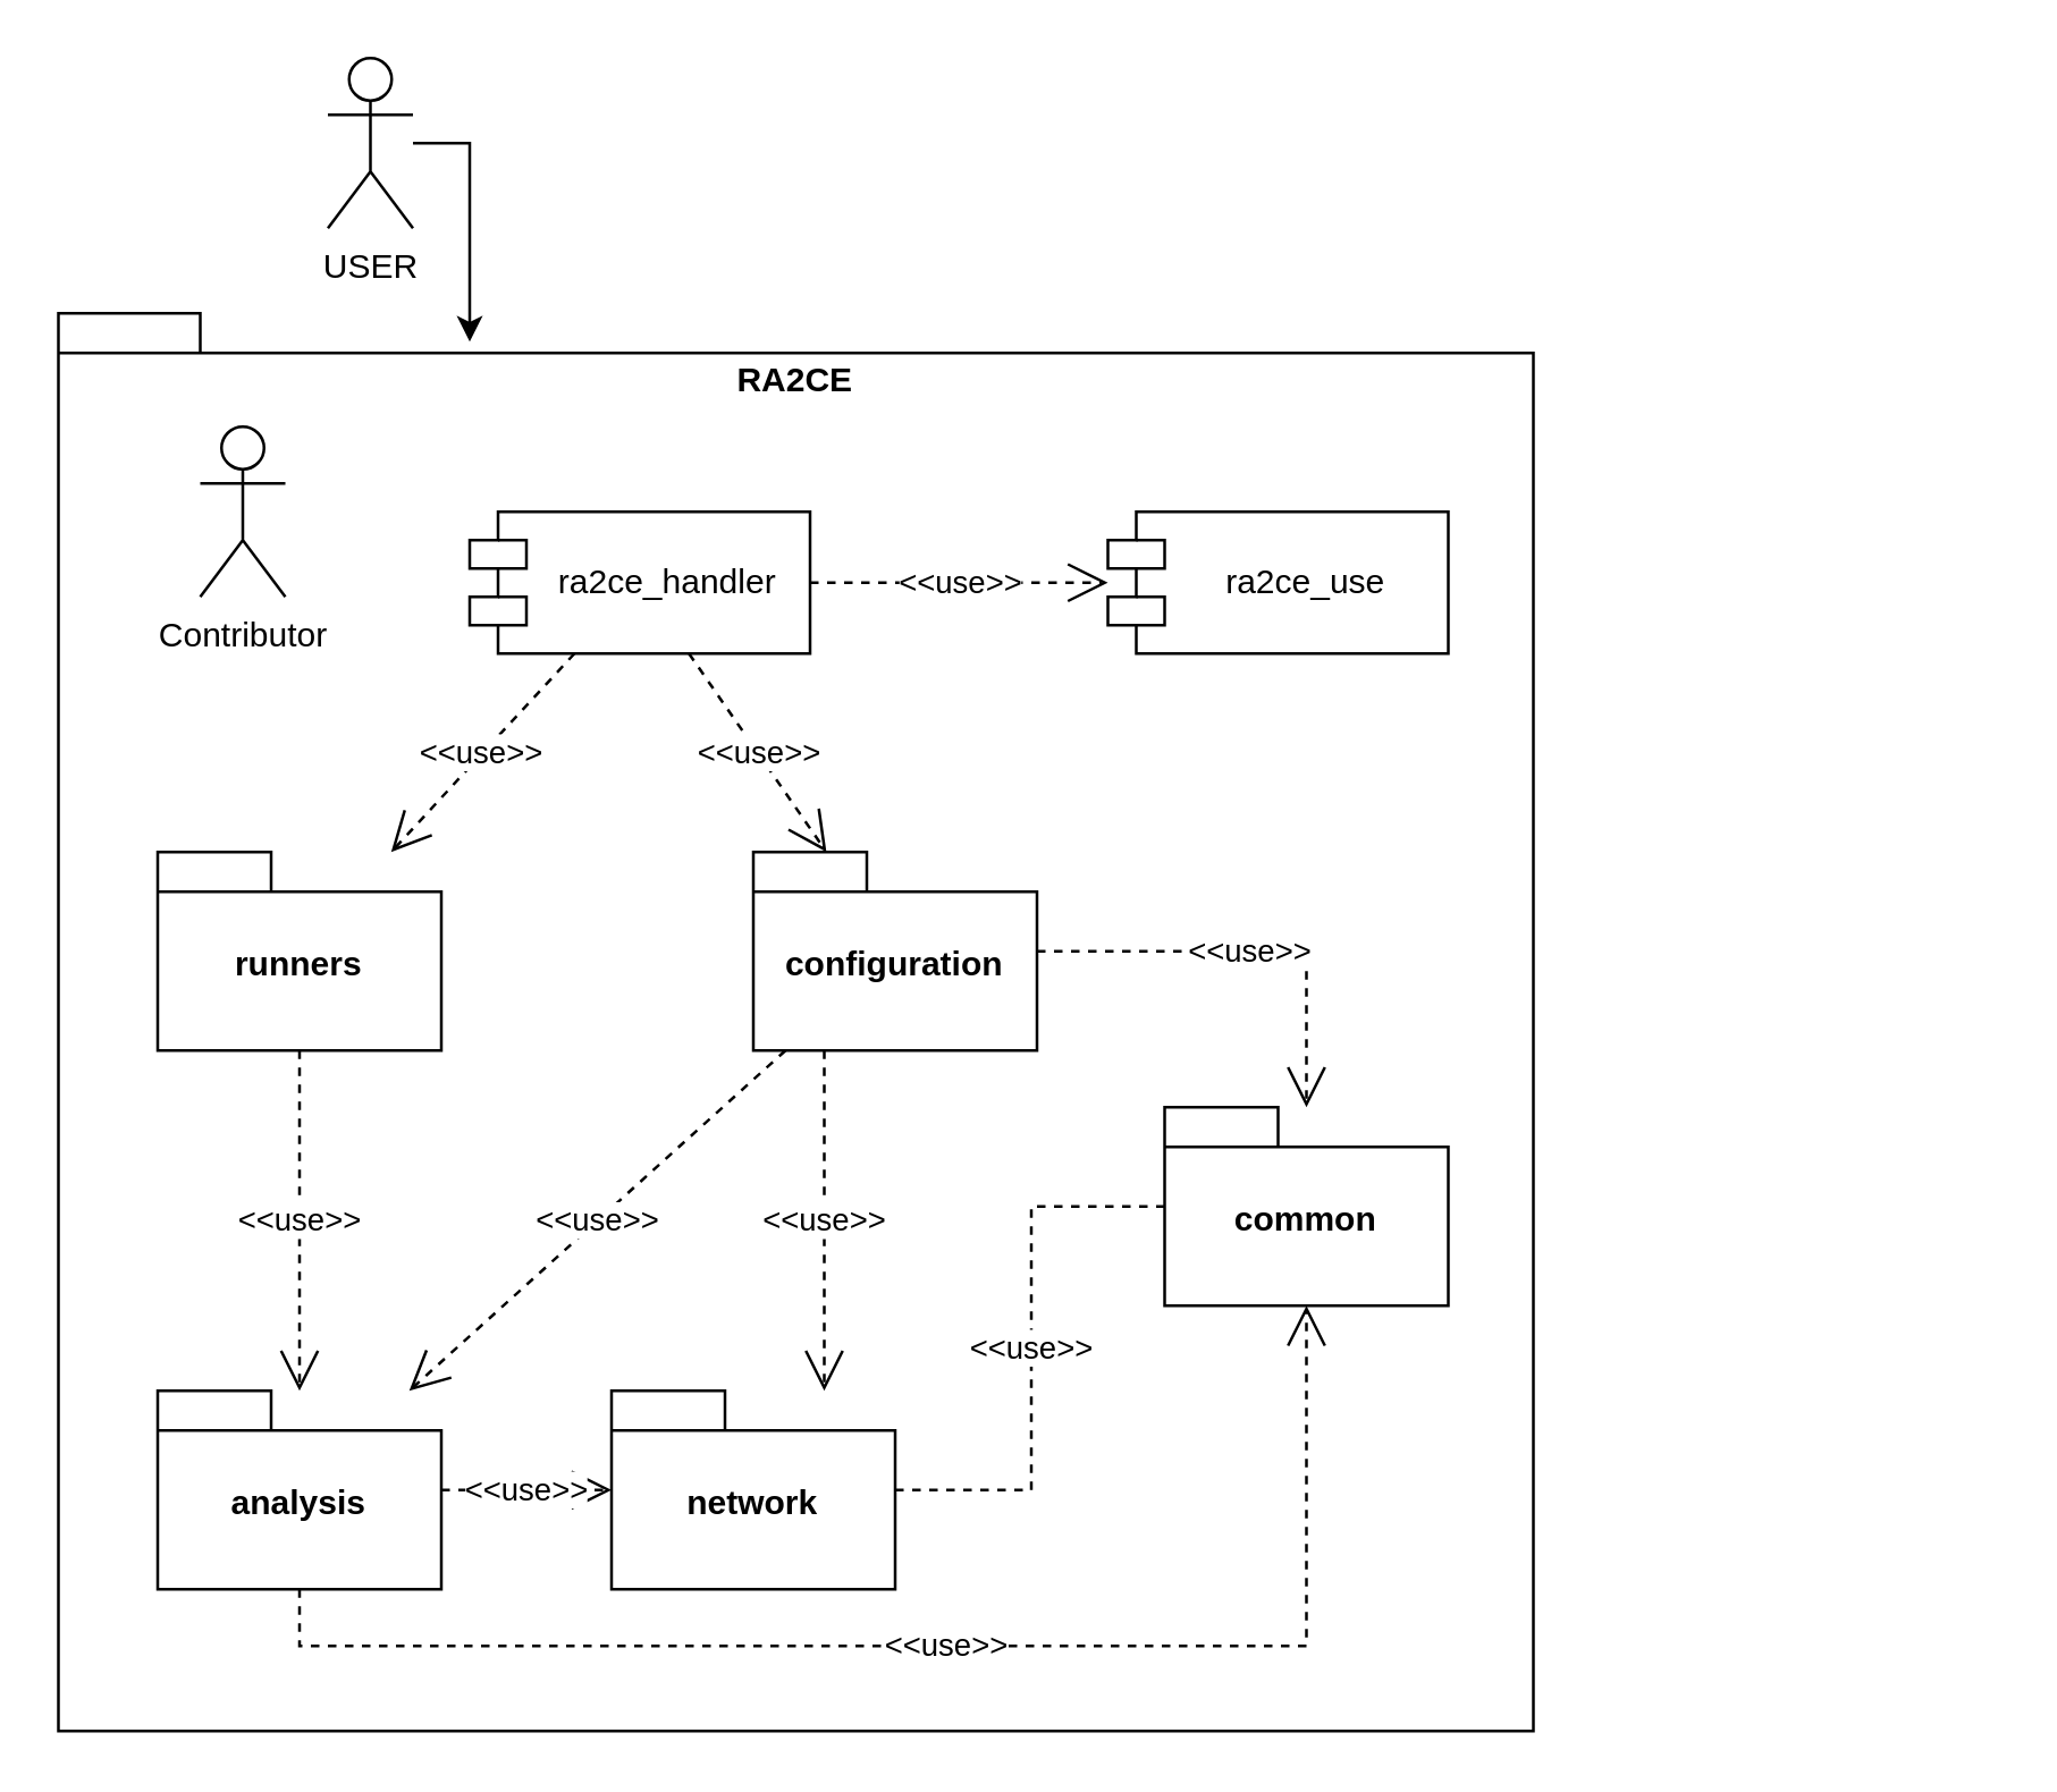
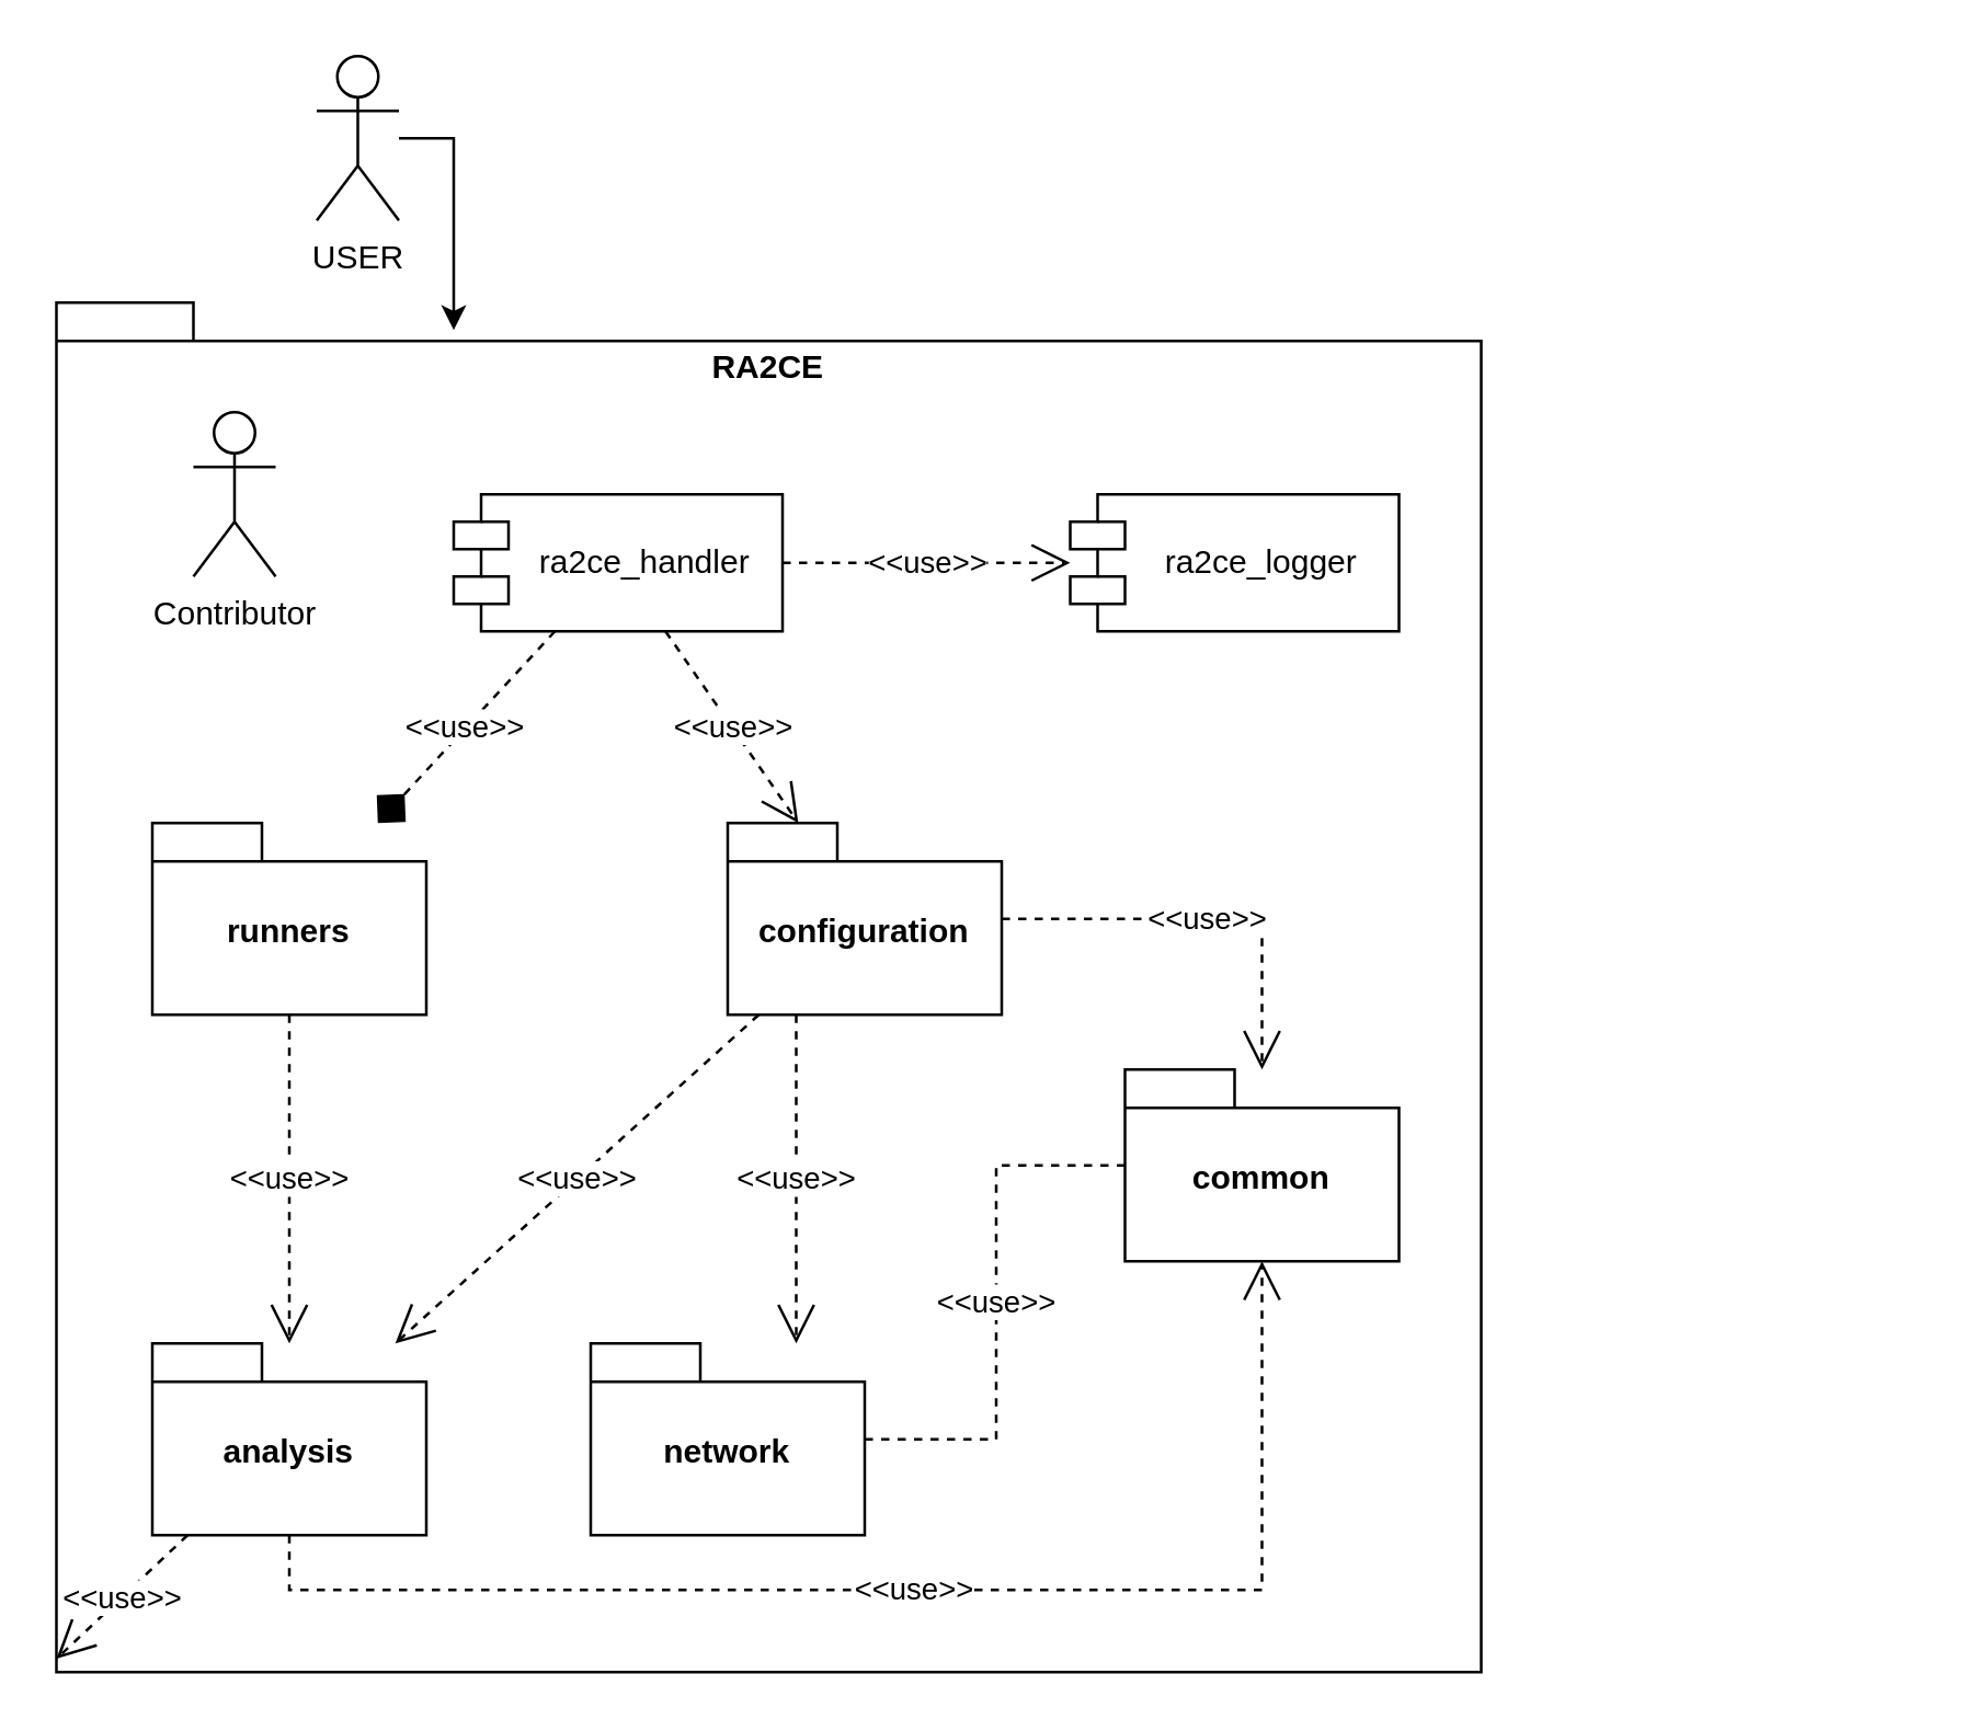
- <mxCell id="7" value="ra2ce_use" style="shape=module;align=left;spacingLeft=20;align=center;verticalAlign=middle;whiteSpace=wrap;html=1;" parent="1" vertex="1"><mxGeometry x="390" y="180" width="120" height="50" as="geometry" /></mxCell>
+ <mxCell id="7" value="ra2ce_logger" style="shape=module;align=left;spacingLeft=20;align=center;verticalAlign=middle;whiteSpace=wrap;html=1;" parent="1" vertex="1"><mxGeometry x="390" y="180" width="120" height="50" as="geometry" /></mxCell>
- <mxCell id="10" value="&amp;lt;&amp;lt;use&amp;gt;&amp;gt;" style="endArrow=open;endSize=12;dashed=1;html=1;rounded=0;" parent="1" source="6" target="8" edge="1"><mxGeometry width="160" relative="1" as="geometry"><mxPoint x="295" y="215" as="sourcePoint" /><mxPoint x="445" y="215" as="targetPoint" /></mxGeometry></mxCell>
+ <mxCell id="10" value="&amp;lt;&amp;lt;use&amp;gt;&amp;gt;" style="endArrow=diamond;endSize=12;dashed=1;html=1;rounded=0;" parent="1" source="6" target="8" edge="1"><mxGeometry width="160" relative="1" as="geometry"><mxPoint x="295" y="215" as="sourcePoint" /><mxPoint x="445" y="215" as="targetPoint" /></mxGeometry></mxCell>
- <mxCell id="18" value="&amp;lt;&amp;lt;use&amp;gt;&amp;gt;" style="endArrow=open;endSize=12;dashed=1;html=1;rounded=0;" parent="15" source="16" target="17" edge="1"><mxGeometry width="160" relative="1" as="geometry"><mxPoint x="650" y="350" as="sourcePoint" /><mxPoint x="810" y="350" as="targetPoint" /></mxGeometry></mxCell>
+ <mxCell id="18" value="&amp;lt;&amp;lt;use&amp;gt;&amp;gt;" style="endArrow=open;endSize=12;dashed=1;html=1;rounded=0;" parent="15" source="16" target="2" edge="1"><mxGeometry width="160" relative="1" as="geometry"><mxPoint x="650" y="350" as="sourcePoint" /><mxPoint x="810" y="350" as="targetPoint" /></mxGeometry></mxCell>
